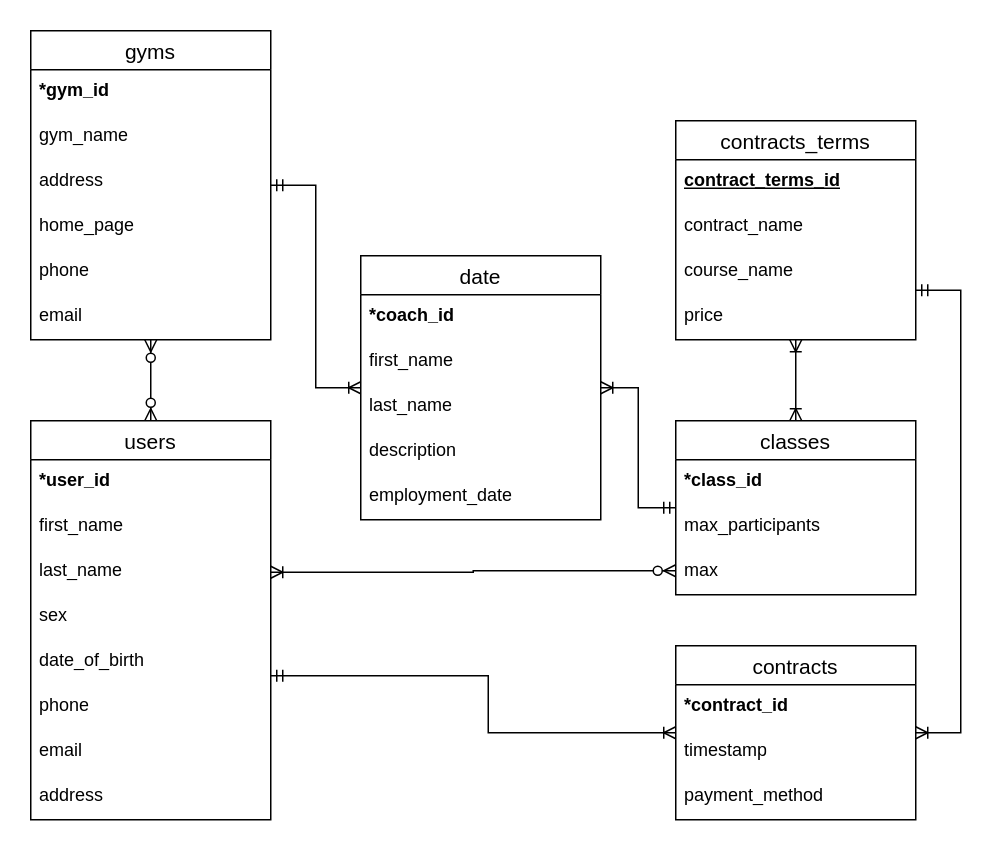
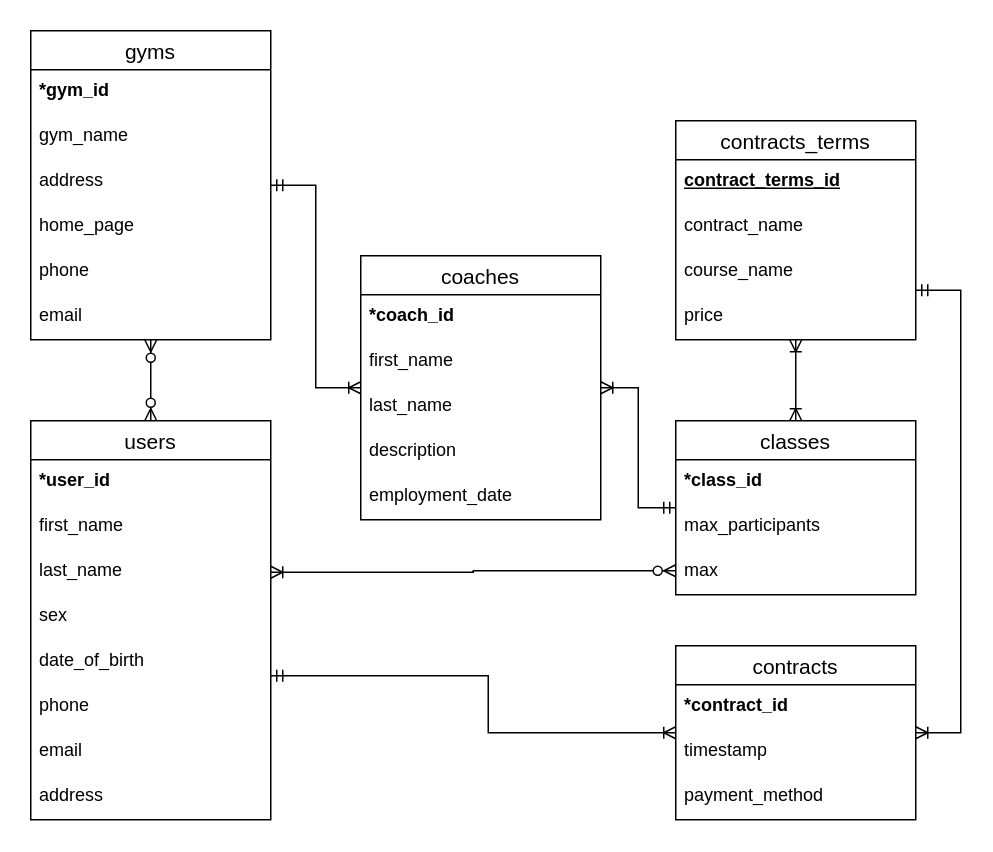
- <mxCell id="26" value="date" style="swimlane;fontStyle=0;childLayout=stackLayout;horizontal=1;startSize=26;horizontalStack=0;resizeParent=1;resizeParentMax=0;resizeLast=0;collapsible=1;marginBottom=0;align=center;fontSize=14;" parent="1" vertex="1"><mxGeometry x="240" y="170" width="160" height="176" as="geometry" /></mxCell>
+ <mxCell id="26" value="coaches" style="swimlane;fontStyle=0;childLayout=stackLayout;horizontal=1;startSize=26;horizontalStack=0;resizeParent=1;resizeParentMax=0;resizeLast=0;collapsible=1;marginBottom=0;align=center;fontSize=14;" parent="1" vertex="1"><mxGeometry x="240" y="170" width="160" height="176" as="geometry" /></mxCell>
